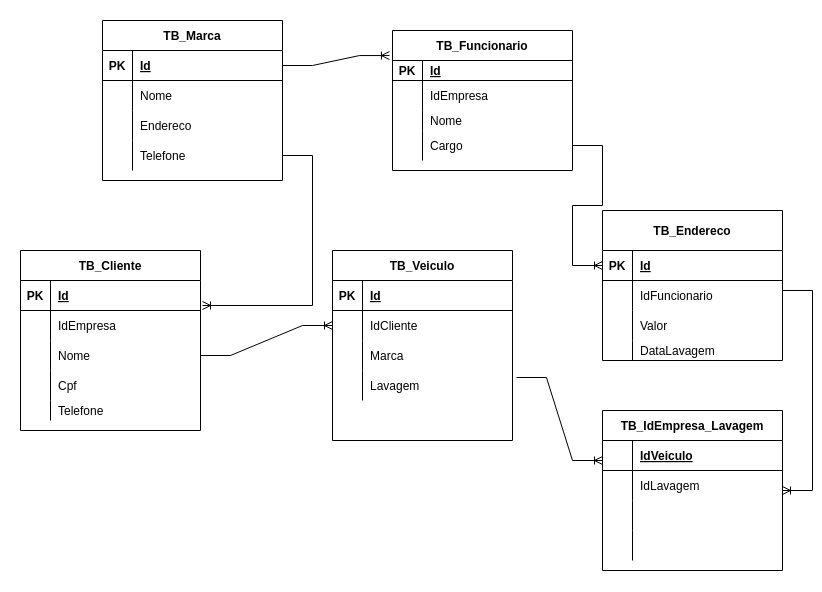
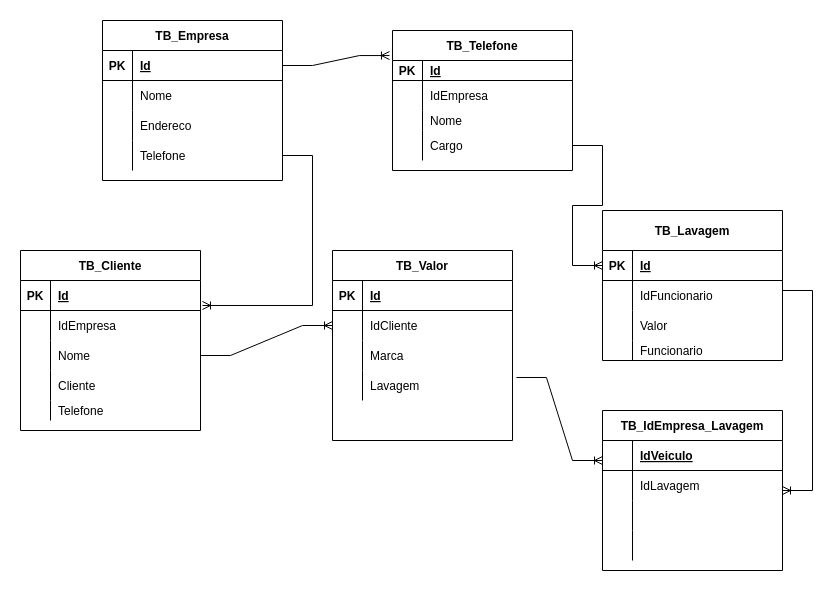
- <mxCell id="34" value="TB_Marca" style="shape=table;startSize=30;container=1;collapsible=1;childLayout=tableLayout;fixedRows=1;rowLines=0;fontStyle=1;align=center;resizeLast=1;" parent="1" vertex="1"><mxGeometry x="102" y="20" width="180" height="160" as="geometry" /></mxCell>
+ <mxCell id="34" value="TB_Empresa" style="shape=table;startSize=30;container=1;collapsible=1;childLayout=tableLayout;fixedRows=1;rowLines=0;fontStyle=1;align=center;resizeLast=1;" parent="1" vertex="1"><mxGeometry x="102" y="20" width="180" height="160" as="geometry" /></mxCell>
- <mxCell id="48" value="TB_Funcionario" style="shape=table;startSize=30;container=1;collapsible=1;childLayout=tableLayout;fixedRows=1;rowLines=0;fontStyle=1;align=center;resizeLast=1;" parent="1" vertex="1"><mxGeometry x="392" y="30" width="180" height="140" as="geometry" /></mxCell>
+ <mxCell id="48" value="TB_Telefone" style="shape=table;startSize=30;container=1;collapsible=1;childLayout=tableLayout;fixedRows=1;rowLines=0;fontStyle=1;align=center;resizeLast=1;" parent="1" vertex="1"><mxGeometry x="392" y="30" width="180" height="140" as="geometry" /></mxCell>
- <mxCell id="75" value="TB_Endereco" style="shape=table;startSize=40;container=1;collapsible=1;childLayout=tableLayout;fixedRows=1;rowLines=0;fontStyle=1;align=center;resizeLast=1;" parent="1" vertex="1"><mxGeometry x="602" y="210" width="180" height="150" as="geometry" /></mxCell>
+ <mxCell id="75" value="TB_Lavagem" style="shape=table;startSize=40;container=1;collapsible=1;childLayout=tableLayout;fixedRows=1;rowLines=0;fontStyle=1;align=center;resizeLast=1;" parent="1" vertex="1"><mxGeometry x="602" y="210" width="180" height="150" as="geometry" /></mxCell>
- <mxCell id="18" value="TB_Veiculo" style="shape=table;startSize=30;container=1;collapsible=1;childLayout=tableLayout;fixedRows=1;rowLines=0;fontStyle=1;align=center;resizeLast=1;" parent="1" vertex="1"><mxGeometry x="332" y="250" width="180" height="190" as="geometry" /></mxCell>
+ <mxCell id="18" value="TB_Valor" style="shape=table;startSize=30;container=1;collapsible=1;childLayout=tableLayout;fixedRows=1;rowLines=0;fontStyle=1;align=center;resizeLast=1;" parent="1" vertex="1"><mxGeometry x="332" y="250" width="180" height="190" as="geometry" /></mxCell>
- <mxCell id="87" value="DataLavagem" style="shape=partialRectangle;connectable=0;fillColor=none;top=0;left=0;bottom=0;right=0;align=left;spacingLeft=6;overflow=hidden;" parent="85" vertex="1"><mxGeometry x="30" width="150" height="20" as="geometry"><mxRectangle width="150" height="20" as="alternateBounds" /></mxGeometry></mxCell>
+ <mxCell id="87" value="Funcionario" style="shape=partialRectangle;connectable=0;fillColor=none;top=0;left=0;bottom=0;right=0;align=left;spacingLeft=6;overflow=hidden;" parent="85" vertex="1"><mxGeometry x="30" width="150" height="20" as="geometry"><mxRectangle width="150" height="20" as="alternateBounds" /></mxGeometry></mxCell>
- <mxCell id="14" value="Cpf" style="shape=partialRectangle;connectable=0;fillColor=none;top=0;left=0;bottom=0;right=0;align=left;spacingLeft=6;overflow=hidden;" parent="12" vertex="1"><mxGeometry x="30" width="150" height="30" as="geometry"><mxRectangle width="150" height="30" as="alternateBounds" /></mxGeometry></mxCell>
+ <mxCell id="14" value="Cliente" style="shape=partialRectangle;connectable=0;fillColor=none;top=0;left=0;bottom=0;right=0;align=left;spacingLeft=6;overflow=hidden;" parent="12" vertex="1"><mxGeometry x="30" width="150" height="30" as="geometry"><mxRectangle width="150" height="30" as="alternateBounds" /></mxGeometry></mxCell>
